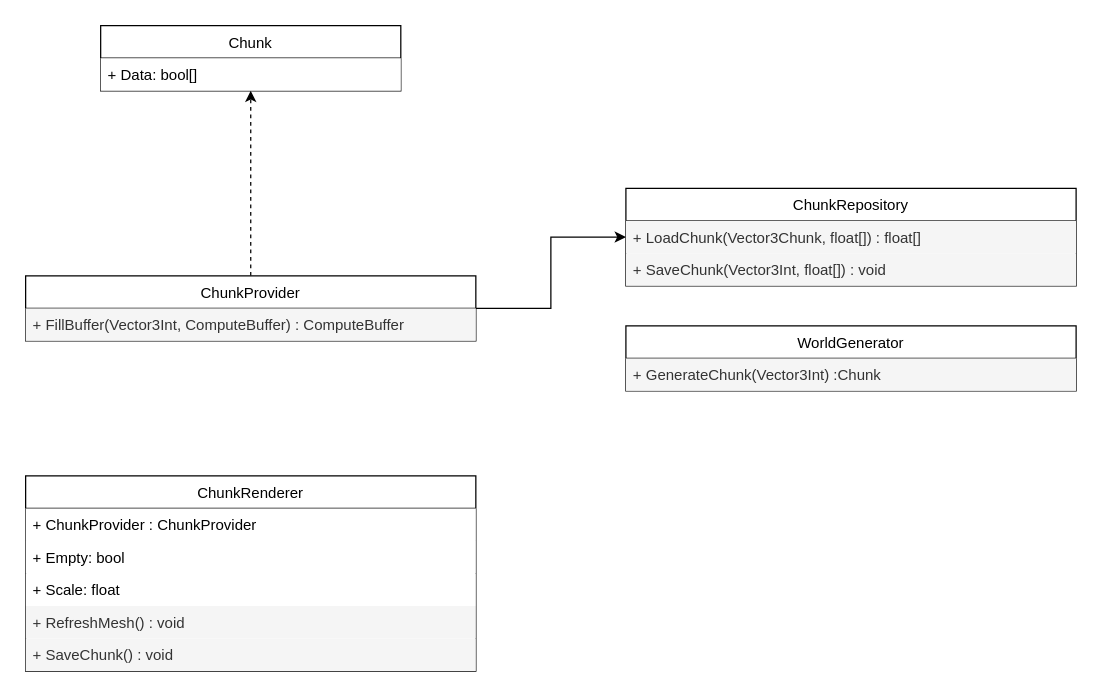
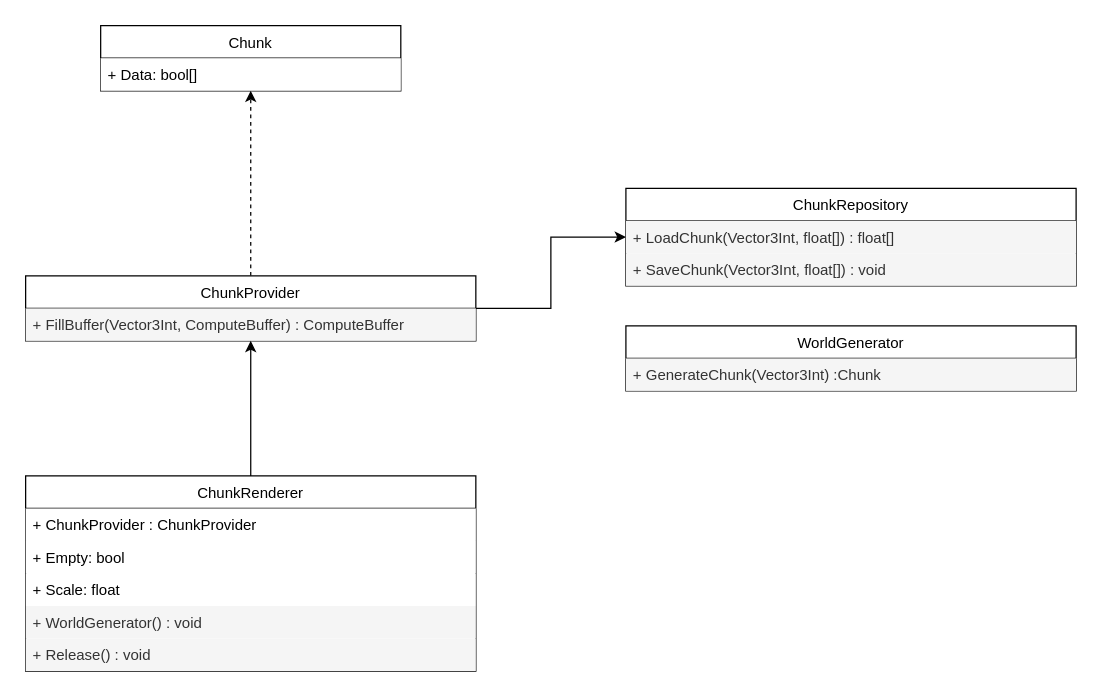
- <mxCell id="18" value="+ LoadChunk(Vector3Chunk, float[]) : float[]" style="text;strokeColor=none;fillColor=#f5f5f5;align=left;verticalAlign=top;spacingLeft=4;spacingRight=4;overflow=hidden;rotatable=0;points=[[0,0.5],[1,0.5]];portConstraint=eastwest;fontColor=#333333;" parent="17" vertex="1"><mxGeometry y="26" width="360" height="26" as="geometry" /></mxCell>
+ <mxCell id="18" value="+ LoadChunk(Vector3Int, float[]) : float[]" style="text;strokeColor=none;fillColor=#f5f5f5;align=left;verticalAlign=top;spacingLeft=4;spacingRight=4;overflow=hidden;rotatable=0;points=[[0,0.5],[1,0.5]];portConstraint=eastwest;fontColor=#333333;" parent="17" vertex="1"><mxGeometry y="26" width="360" height="26" as="geometry" /></mxCell>
+ <mxCell id="6" style="edgeStyle=orthogonalEdgeStyle;rounded=0;orthogonalLoop=1;jettySize=auto;html=1;exitX=0.5;exitY=0;exitDx=0;exitDy=0;entryX=0.5;entryY=1;entryDx=0;entryDy=0;" parent="1" source="7" target="4" edge="1"><mxGeometry relative="1" as="geometry" /></mxCell>
- <mxCell id="11" value="+ RefreshMesh() : void" style="text;align=left;verticalAlign=top;spacingLeft=4;spacingRight=4;overflow=hidden;rotatable=0;points=[[0,0.5],[1,0.5]];portConstraint=eastwest;fillColor=#f5f5f5;fontColor=#333333;" parent="7" vertex="1"><mxGeometry y="104" width="360" height="26" as="geometry" /></mxCell>
+ <mxCell id="11" value="+ WorldGenerator() : void" style="text;align=left;verticalAlign=top;spacingLeft=4;spacingRight=4;overflow=hidden;rotatable=0;points=[[0,0.5],[1,0.5]];portConstraint=eastwest;fillColor=#f5f5f5;fontColor=#333333;" parent="7" vertex="1"><mxGeometry y="104" width="360" height="26" as="geometry" /></mxCell>
- <mxCell id="12" value="+ SaveChunk() : void" style="text;align=left;verticalAlign=top;spacingLeft=4;spacingRight=4;overflow=hidden;rotatable=0;points=[[0,0.5],[1,0.5]];portConstraint=eastwest;fontColor=#333333;fillColor=#f5f5f5;" vertex="1" parent="7"><mxGeometry y="130" width="360" height="26" as="geometry" /></mxCell>
+ <mxCell id="12" value="+ Release() : void" style="text;align=left;verticalAlign=top;spacingLeft=4;spacingRight=4;overflow=hidden;rotatable=0;points=[[0,0.5],[1,0.5]];portConstraint=eastwest;fontColor=#333333;fillColor=#f5f5f5;" vertex="1" parent="7"><mxGeometry y="130" width="360" height="26" as="geometry" /></mxCell>
